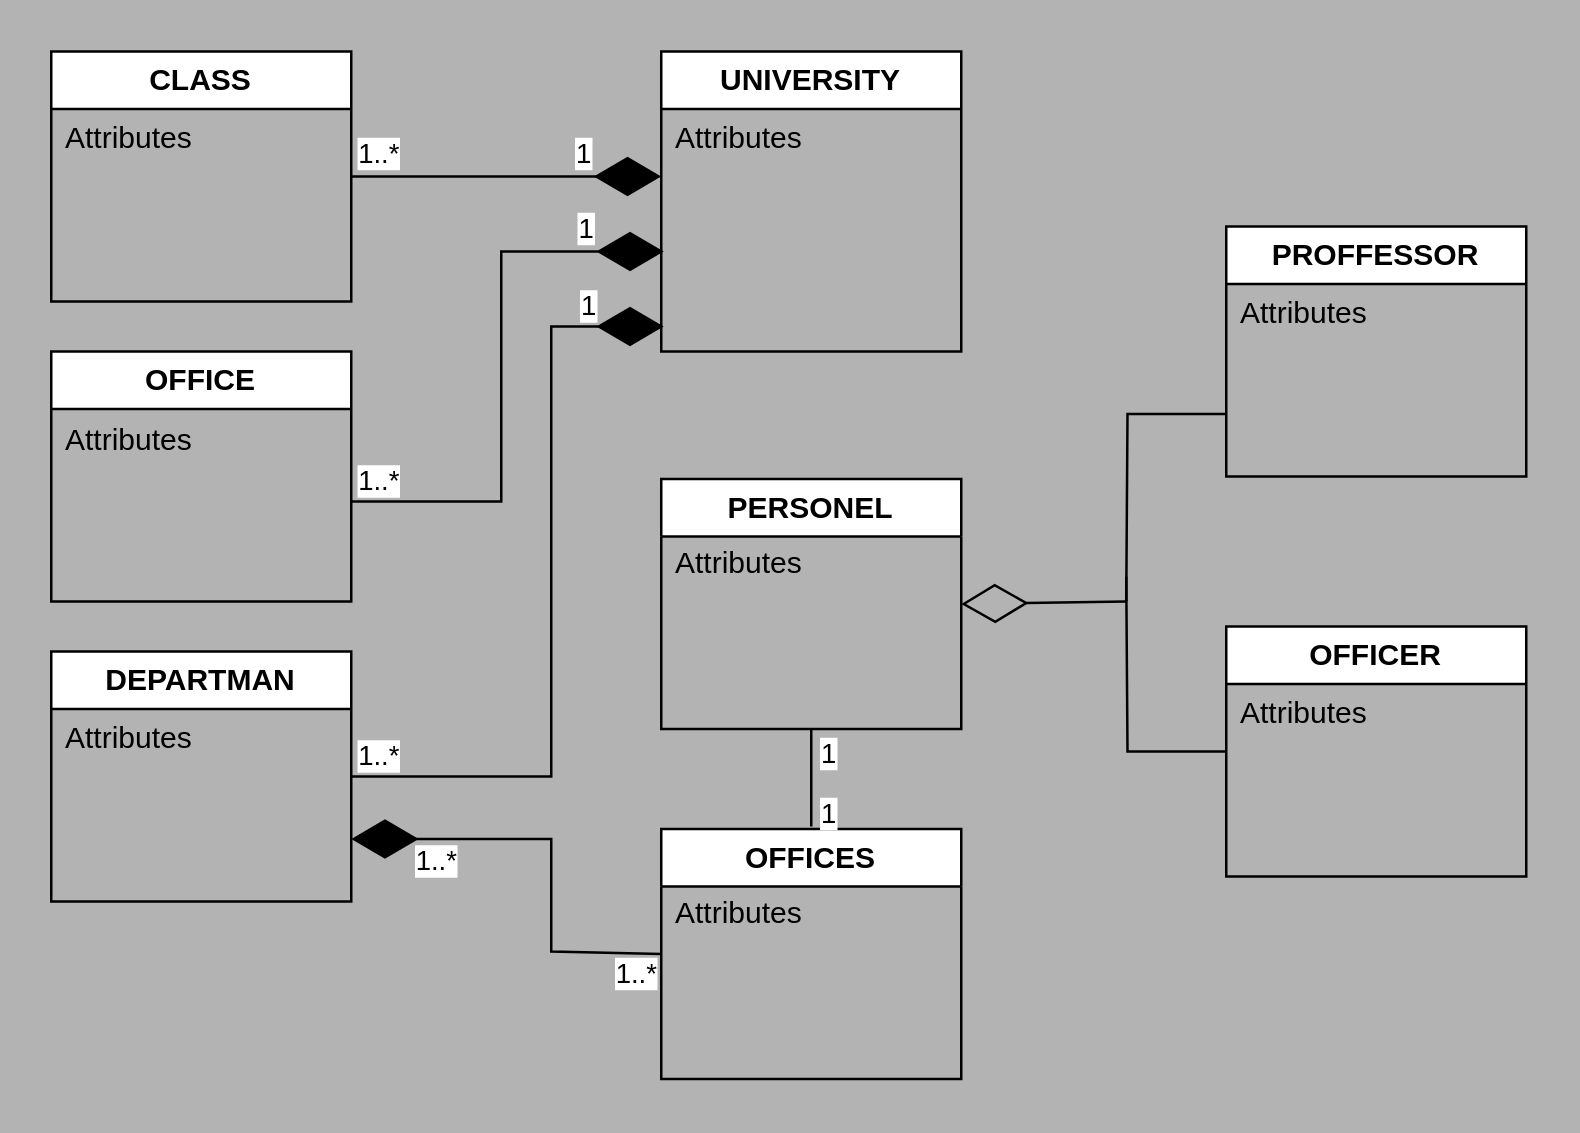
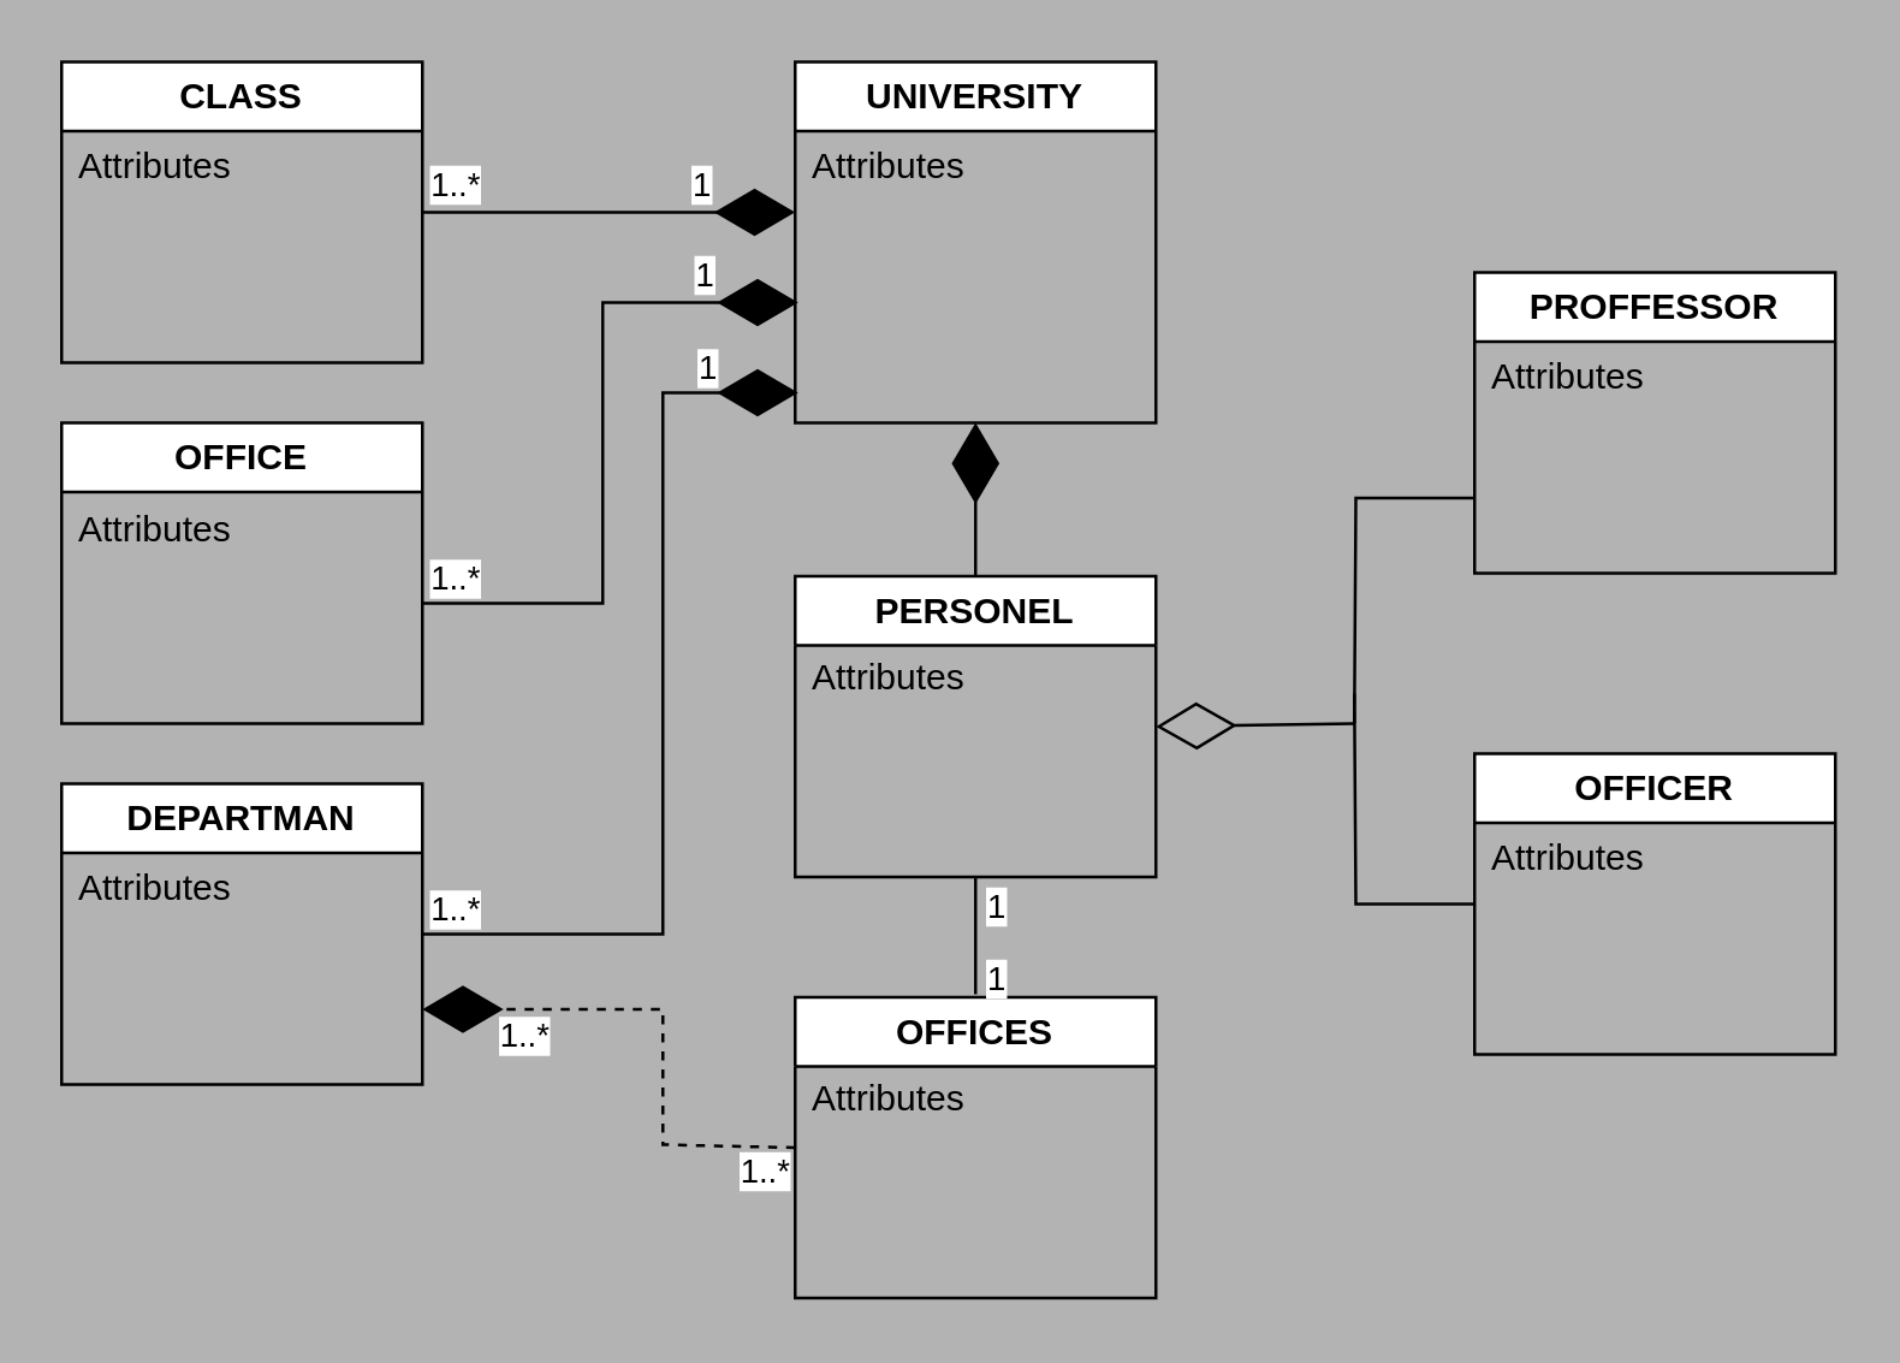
+ <mxCell id="28" value="" style="endArrow=diamondThin;endFill=1;endSize=24;html=1;rounded=0;entryX=0.5;entryY=1;entryDx=0;entryDy=0;exitX=0.5;exitY=0;exitDx=0;exitDy=0;" edge="1" parent="1" source="18" target="2"><mxGeometry width="160" relative="1" as="geometry"><mxPoint x="390" y="190" as="sourcePoint" /><mxPoint x="410" y="140" as="targetPoint" /></mxGeometry></mxCell>
- <mxCell id="15" value="" style="endArrow=diamondThin;endFill=1;endSize=24;html=1;rounded=0;entryX=1;entryY=0.75;entryDx=0;entryDy=0;exitX=0;exitY=0.5;exitDx=0;exitDy=0;" edge="1" parent="1" source="16" target="6"><mxGeometry width="160" relative="1" as="geometry"><mxPoint x="260" y="380" as="sourcePoint" /><mxPoint x="360" y="390" as="targetPoint" /><Array as="points"><mxPoint x="220" y="380" /><mxPoint x="220" y="360" /><mxPoint x="220" y="335" /></Array></mxGeometry></mxCell>
+ <mxCell id="15" value="" style="endArrow=diamondThin;endFill=1;endSize=24;html=1;rounded=0;entryX=1;entryY=0.75;entryDx=0;entryDy=0;exitX=0;exitY=0.5;exitDx=0;exitDy=0;dashed=1;" edge="1" parent="1" source="16" target="6"><mxGeometry width="160" relative="1" as="geometry"><mxPoint x="260" y="380" as="sourcePoint" /><mxPoint x="360" y="390" as="targetPoint" /><Array as="points"><mxPoint x="220" y="380" /><mxPoint x="220" y="360" /><mxPoint x="220" y="335" /></Array></mxGeometry></mxCell>
